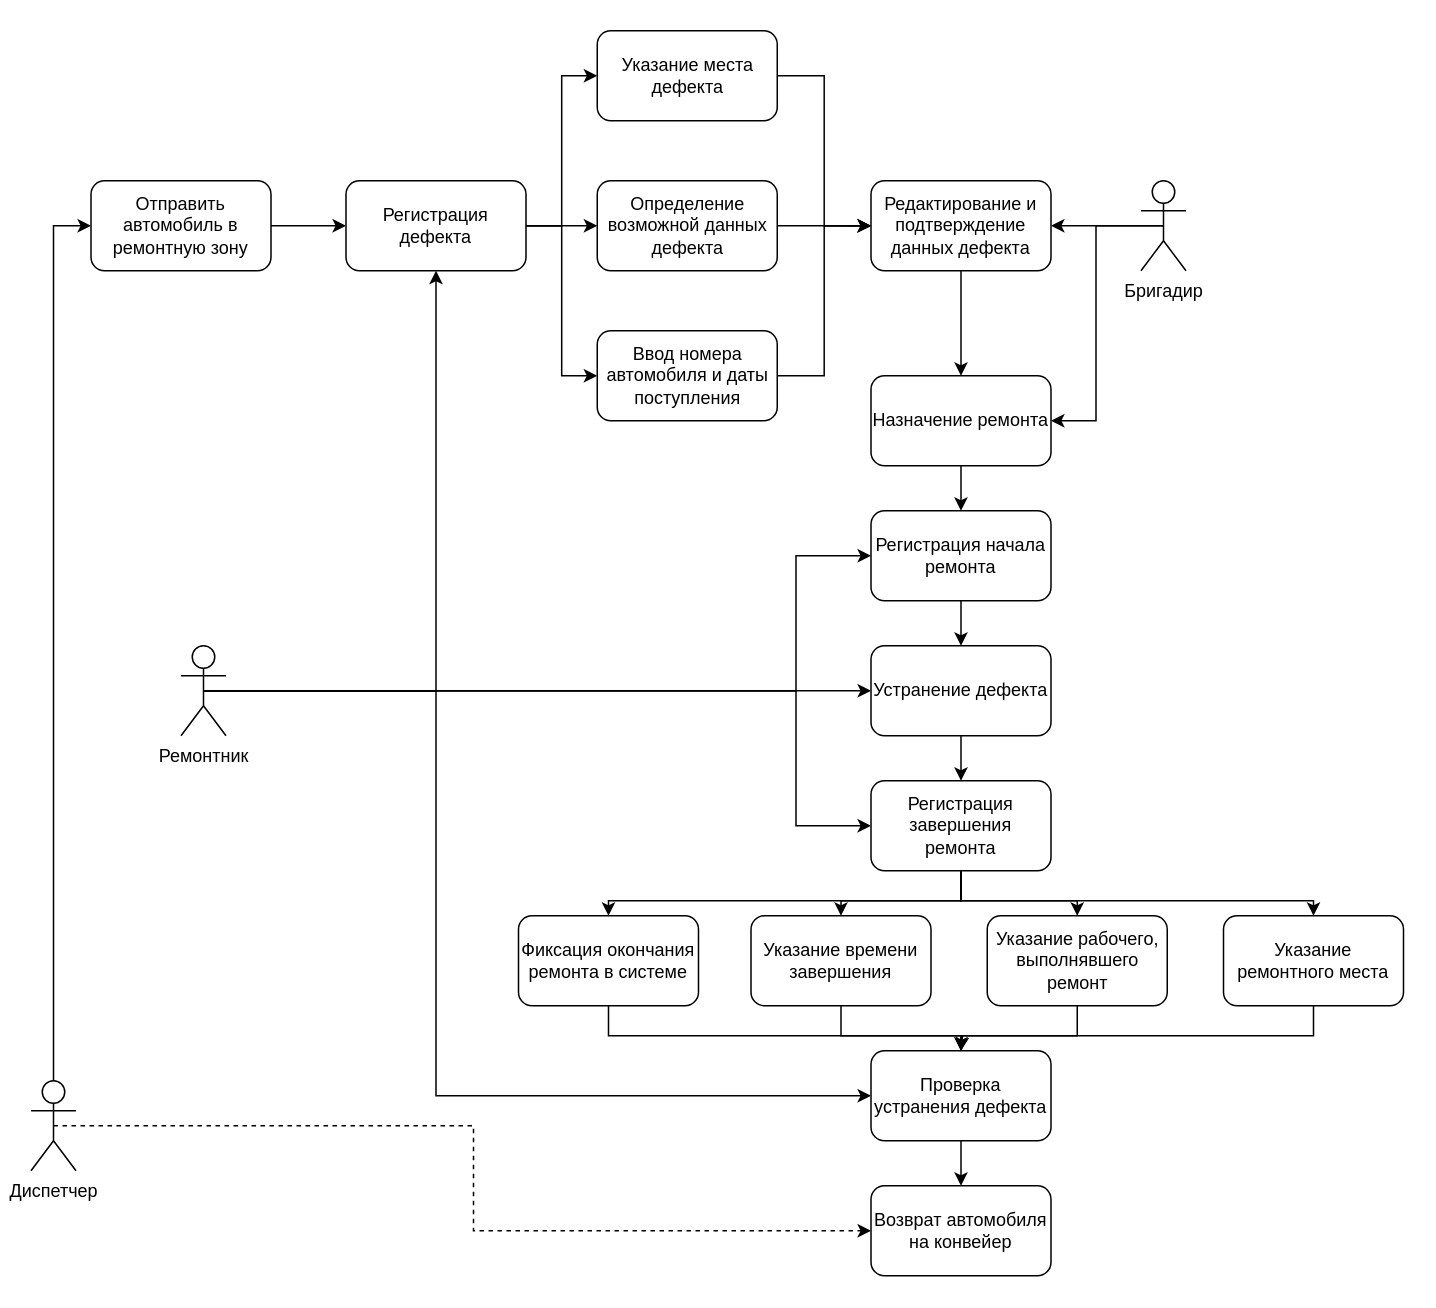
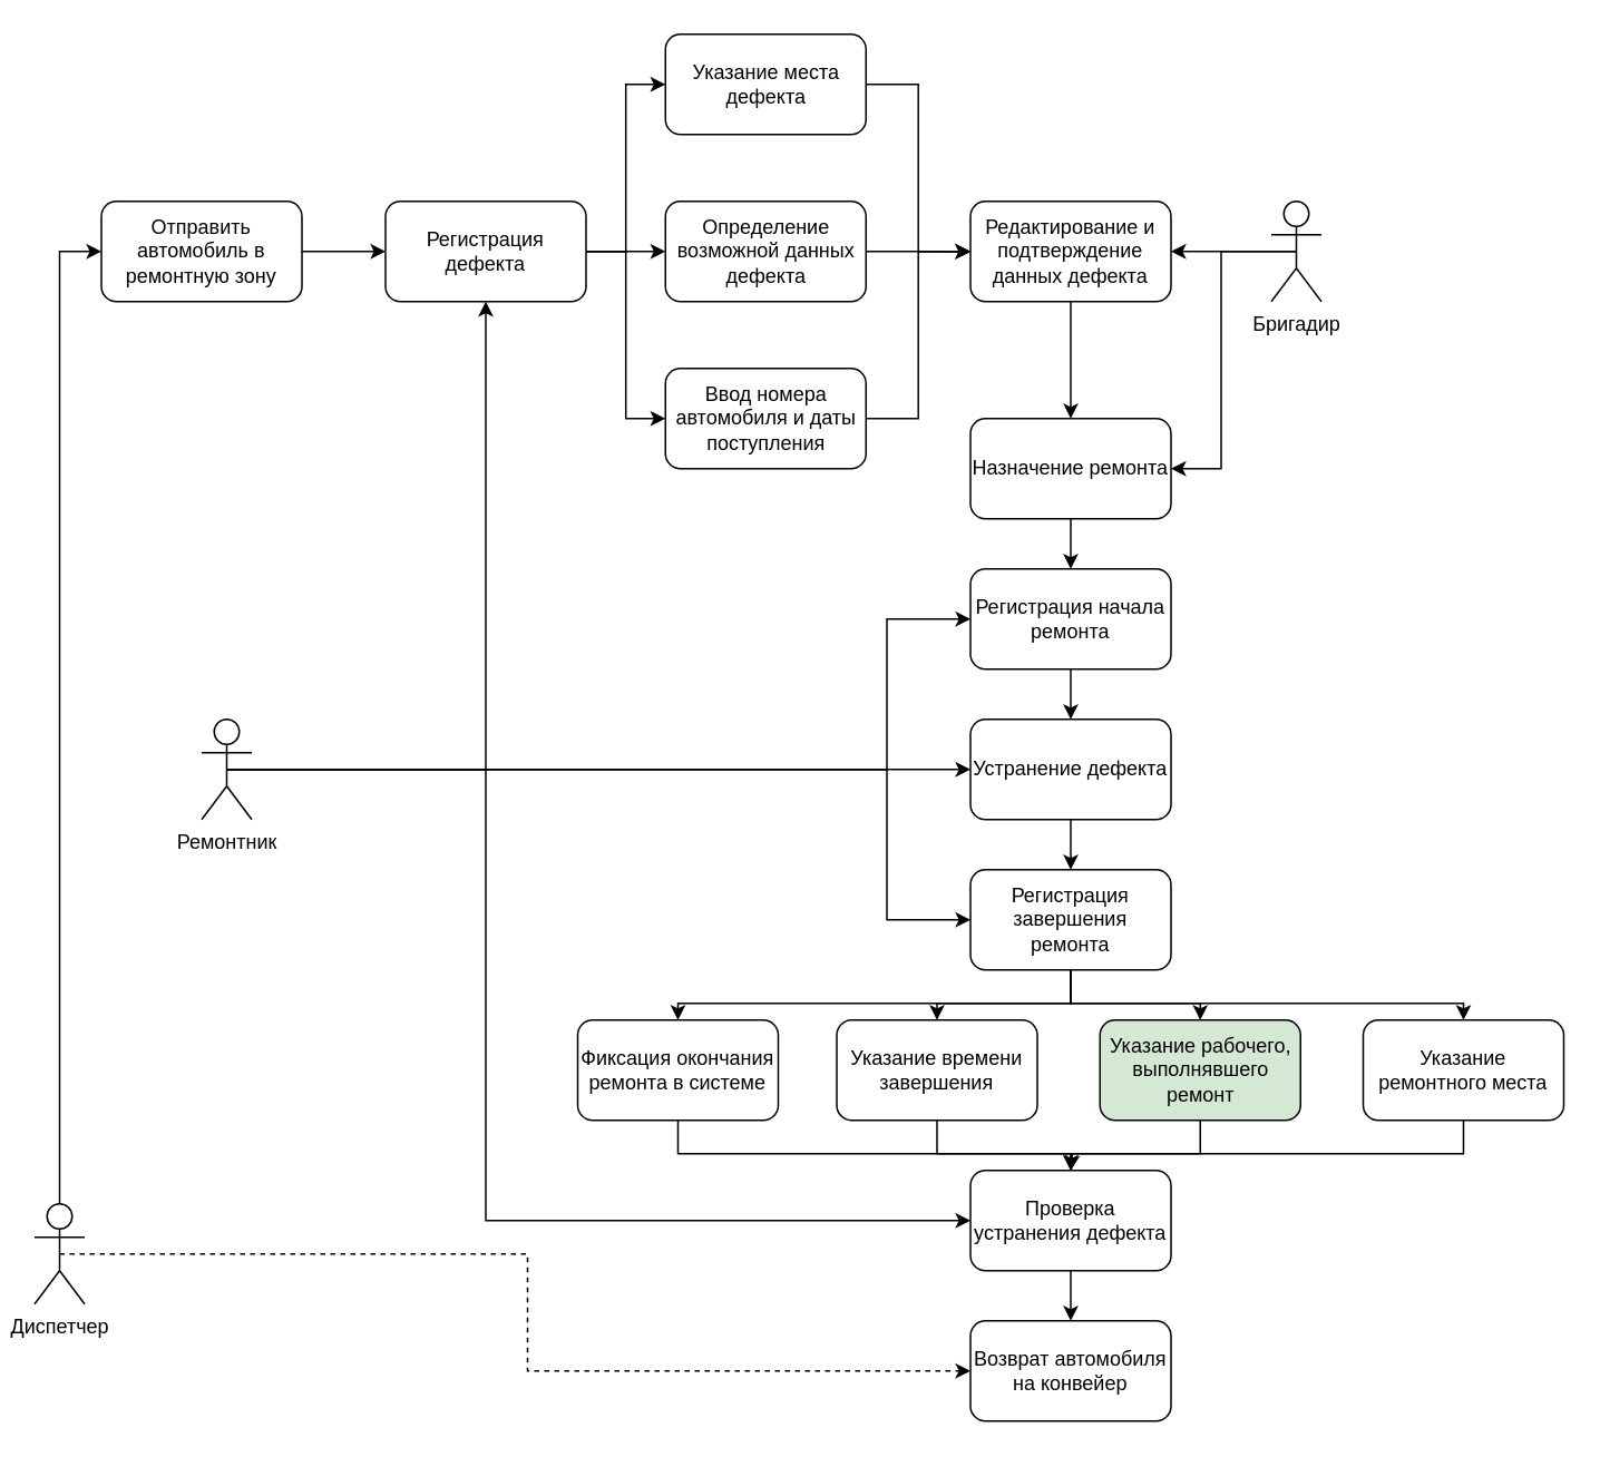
- <mxCell id="41" value="Указание рабочего, выполнявшего ремонт" style="rounded=1;whiteSpace=wrap;html=1;" vertex="1" parent="1"><mxGeometry x="657.5" y="610" width="120" height="60" as="geometry" /></mxCell>
+ <mxCell id="41" value="Указание рабочего, выполнявшего ремонт" style="rounded=1;whiteSpace=wrap;html=1;fillColor=#d5e8d4;" vertex="1" parent="1"><mxGeometry x="657.5" y="610" width="120" height="60" as="geometry" /></mxCell>
